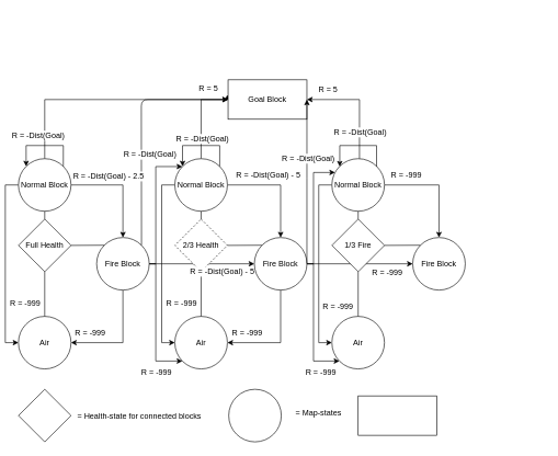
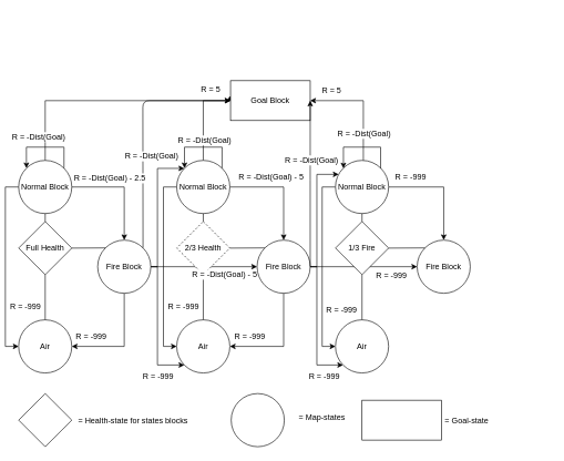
- <mxCell id="66" value="= Health-state for connected blocks&lt;br&gt;&lt;br&gt;" style="text;html=1;resizable=0;points=[];autosize=1;align=left;verticalAlign=top;spacingTop=-4;" vertex="1" parent="1"><mxGeometry x="108" y="623" width="200" height="30" as="geometry" /></mxCell>
+ <mxCell id="66" value="= Health-state for states blocks&lt;br&gt;&lt;br&gt;" style="text;html=1;resizable=0;points=[];autosize=1;align=left;verticalAlign=top;spacingTop=-4;" vertex="1" parent="1"><mxGeometry x="108" y="623" width="200" height="30" as="geometry" /></mxCell>
+ <mxCell id="70" value="= Goal-state&lt;br&gt;&lt;br&gt;" style="text;html=1;resizable=0;points=[];autosize=1;align=left;verticalAlign=top;spacingTop=-4;" vertex="1" parent="1"><mxGeometry x="660" y="623" width="80" height="30" as="geometry" /></mxCell>
